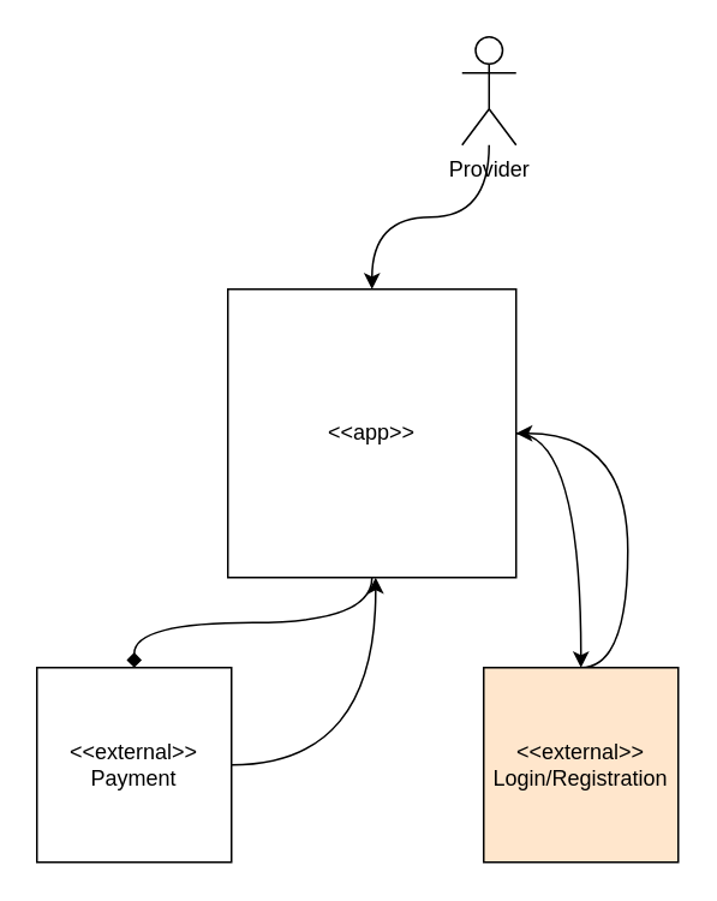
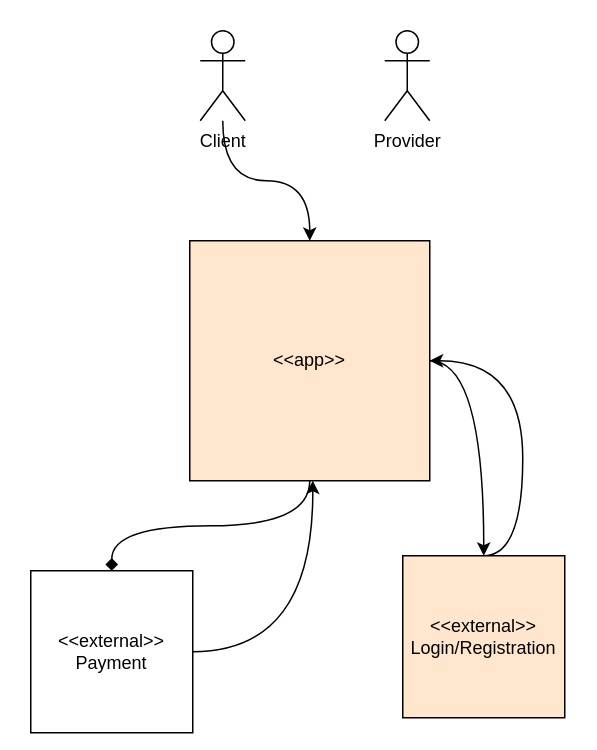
+ <mxCell id="5" value="Client" style="shape=umlActor;verticalLabelPosition=bottom;verticalAlign=top;html=1;outlineConnect=0;" vertex="1" parent="1"><mxGeometry x="133" y="20" width="30" height="60" as="geometry" /></mxCell>
+ <mxCell id="4" style="edgeStyle=orthogonalEdgeStyle;curved=1;orthogonalLoop=1;jettySize=auto;html=1;" edge="1" parent="1" source="5" target="8"><mxGeometry relative="1" as="geometry" /></mxCell>
- <mxCell id="2" style="edgeStyle=orthogonalEdgeStyle;orthogonalLoop=1;jettySize=auto;html=1;curved=1;" edge="1" parent="1" source="3" target="8"><mxGeometry relative="1" as="geometry" /></mxCell>
- <mxCell id="8" value="&lt;div align=&quot;center&quot;&gt;&amp;lt;&amp;lt;app&amp;gt;&amp;gt;&lt;/div&gt;" style="whiteSpace=wrap;html=1;aspect=fixed;align=center;" vertex="1" parent="1"><mxGeometry x="126" y="160" width="160" height="160" as="geometry" /></mxCell>
+ <mxCell id="8" value="&lt;div align=&quot;center&quot;&gt;&amp;lt;&amp;lt;app&amp;gt;&amp;gt;&lt;/div&gt;" style="whiteSpace=wrap;html=1;aspect=fixed;align=center;fillColor=#ffe6cc;" vertex="1" parent="1"><mxGeometry x="126" y="160" width="160" height="160" as="geometry" /></mxCell>
- <mxCell id="12" value="&lt;div align=&quot;center&quot;&gt;&amp;lt;&amp;lt;external&amp;gt;&amp;gt;&lt;/div&gt;&lt;div align=&quot;center&quot;&gt;Payment&lt;br&gt;&lt;/div&gt;" style="whiteSpace=wrap;html=1;aspect=fixed;align=center;" vertex="1" parent="1"><mxGeometry x="20" y="370" width="108" height="108" as="geometry" /></mxCell>
+ <mxCell id="12" value="&lt;div align=&quot;center&quot;&gt;&amp;lt;&amp;lt;external&amp;gt;&amp;gt;&lt;/div&gt;&lt;div align=&quot;center&quot;&gt;Payment&lt;br&gt;&lt;/div&gt;" style="whiteSpace=wrap;html=1;aspect=fixed;align=center;" vertex="1" parent="1"><mxGeometry x="20" y="380" width="108" height="108" as="geometry" /></mxCell>
